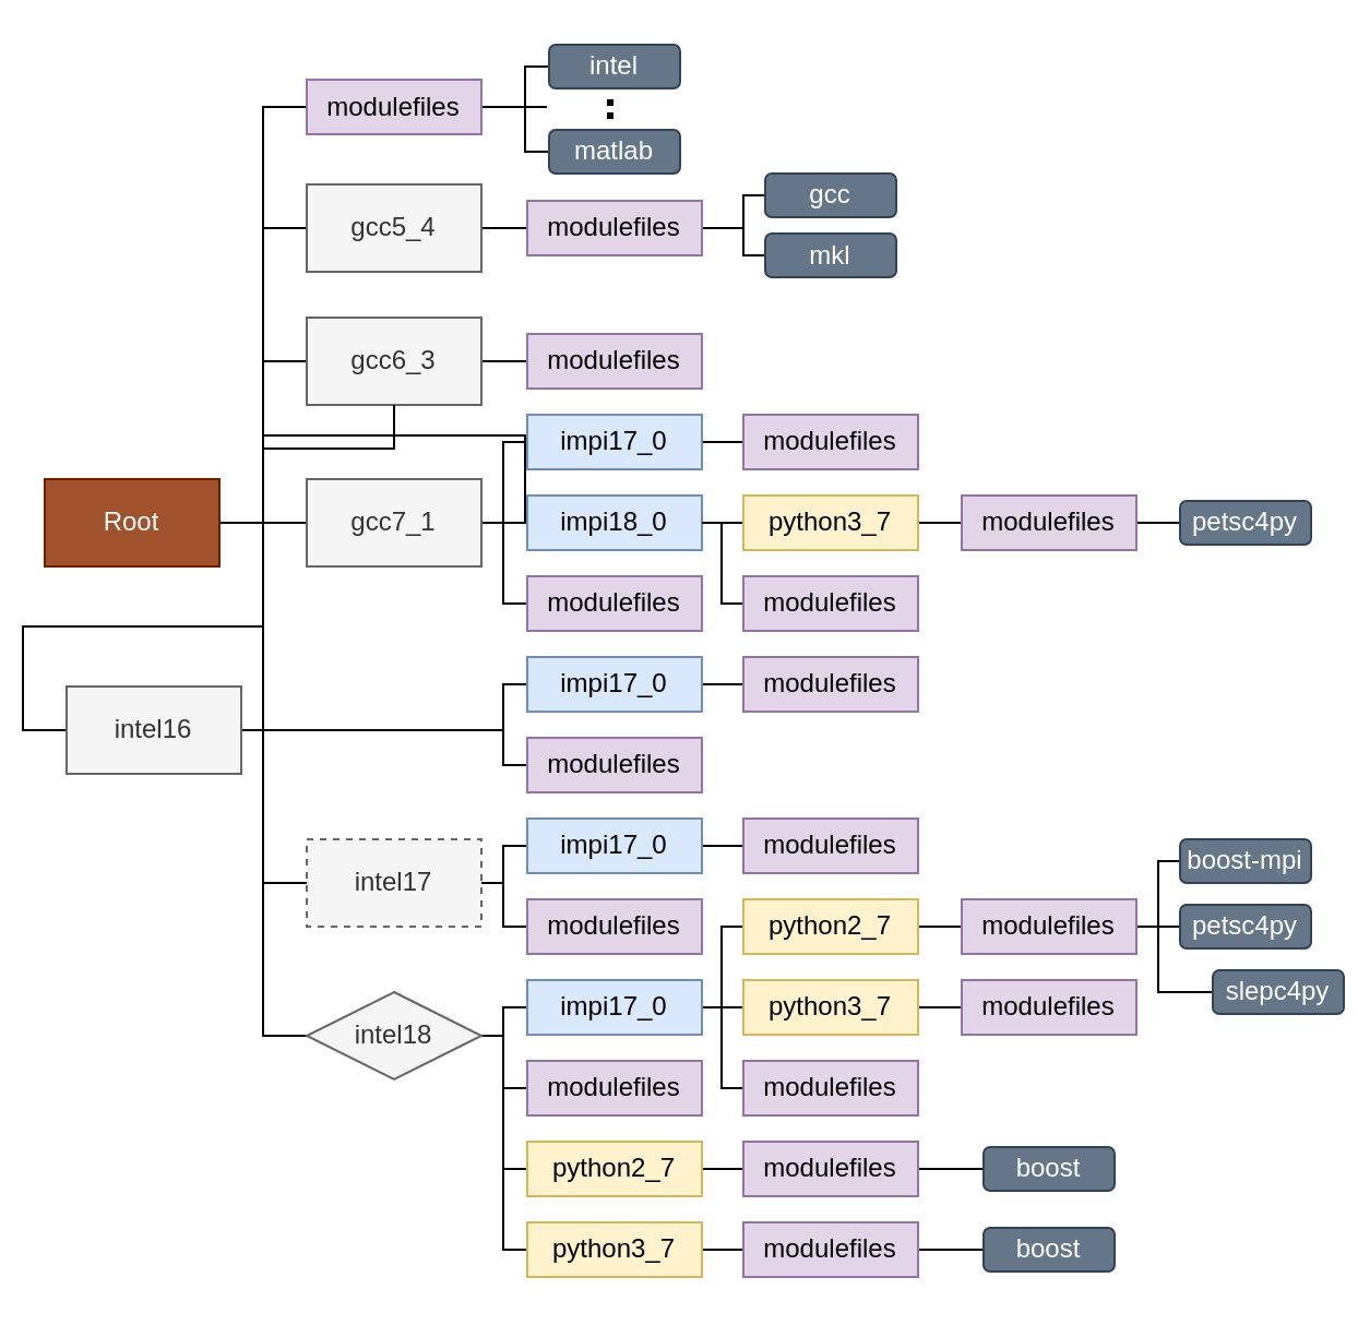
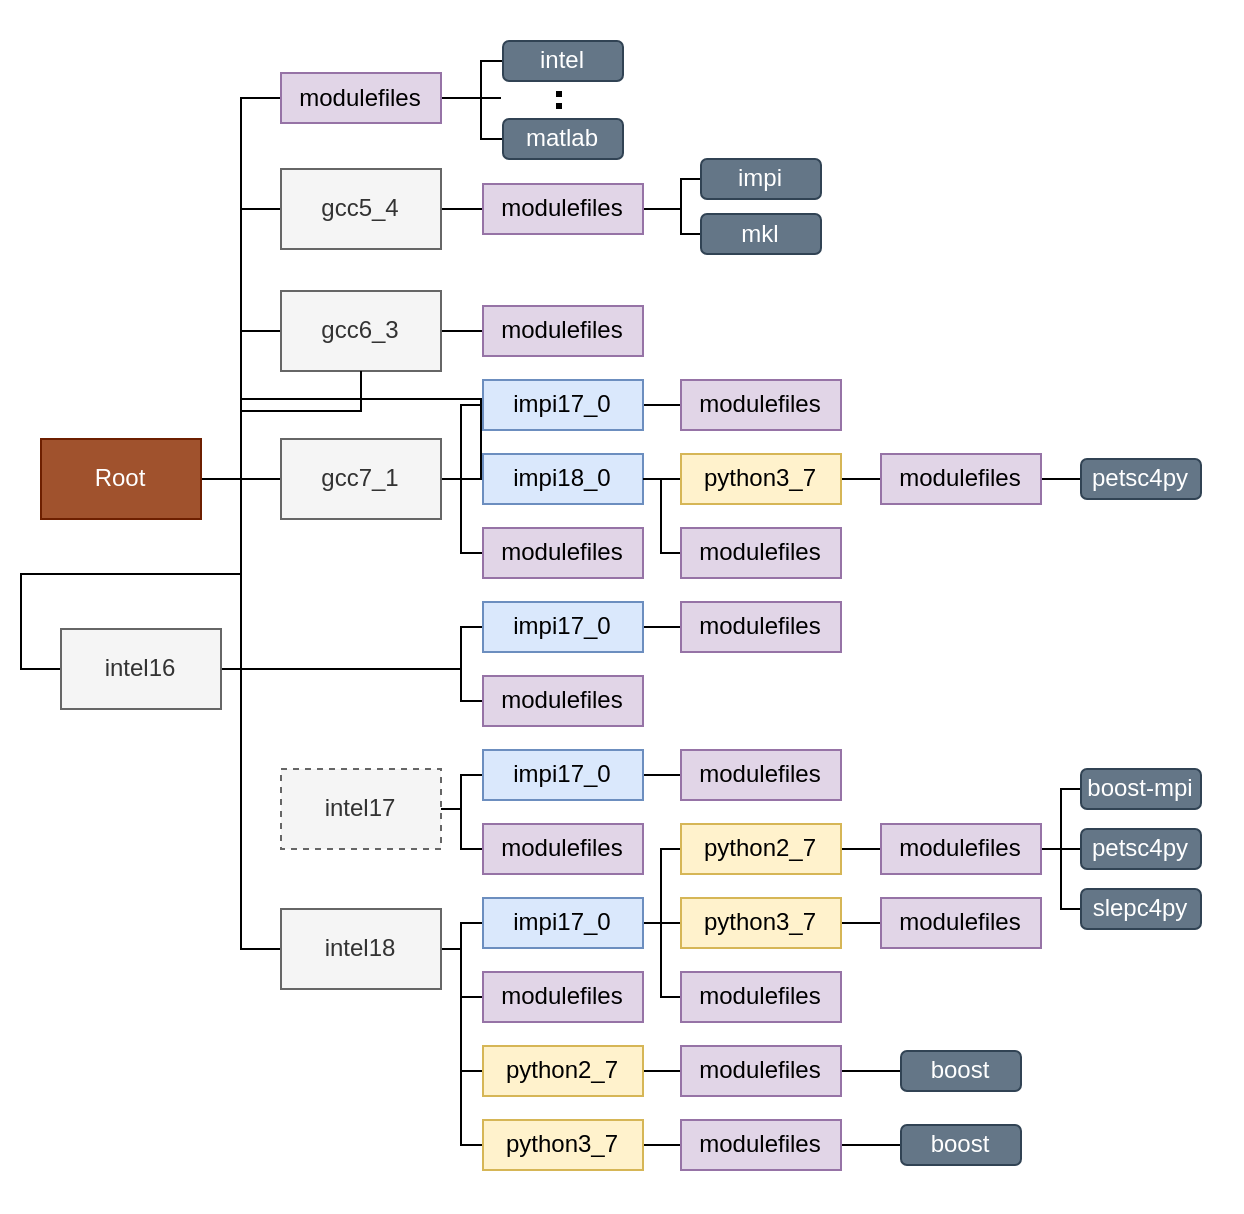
- <mxCell id="22" value="gcc" style="rounded=1;whiteSpace=wrap;html=1;fillColor=#647687;strokeColor=#314354;fontColor=#ffffff;" vertex="1" parent="1"><mxGeometry x="350" y="79" width="60" height="20" as="geometry" /></mxCell>
+ <mxCell id="22" value="impi" style="rounded=1;whiteSpace=wrap;html=1;fillColor=#647687;strokeColor=#314354;fontColor=#ffffff;" vertex="1" parent="1"><mxGeometry x="350" y="79" width="60" height="20" as="geometry" /></mxCell>
- <mxCell id="7" style="edgeStyle=orthogonalEdgeStyle;rounded=0;orthogonalLoop=1;jettySize=auto;html=1;exitX=1;exitY=0.5;exitDx=0;exitDy=0;entryX=0;entryY=0.5;entryDx=0;entryDy=0;endArrow=none;endFill=0;" edge="1" parent="1" source="9" target="53"><mxGeometry relative="1" as="geometry" /></mxCell>
- <mxCell id="88" value="slepc4py" style="rounded=1;whiteSpace=wrap;html=1;fillColor=#647687;strokeColor=#314354;fontColor=#ffffff;" vertex="1" parent="1"><mxGeometry x="555" y="444" width="60" height="20" as="geometry" /></mxCell>
+ <mxCell id="88" value="slepc4py" style="rounded=1;whiteSpace=wrap;html=1;fillColor=#647687;strokeColor=#314354;fontColor=#ffffff;" vertex="1" parent="1"><mxGeometry x="540" y="444" width="60" height="20" as="geometry" /></mxCell>
- <mxCell id="62" value="intel18" style="rhombus;whiteSpace=wrap;html=1;fillColor=#f5f5f5;strokeColor=#666666;fontColor=#333333;" vertex="1" parent="1"><mxGeometry x="140" y="454" width="80" height="40" as="geometry" /></mxCell>
+ <mxCell id="62" value="intel18" style="rounded=0;whiteSpace=wrap;html=1;fillColor=#f5f5f5;strokeColor=#666666;fontColor=#333333;" vertex="1" parent="1"><mxGeometry x="140" y="454" width="80" height="40" as="geometry" /></mxCell>
